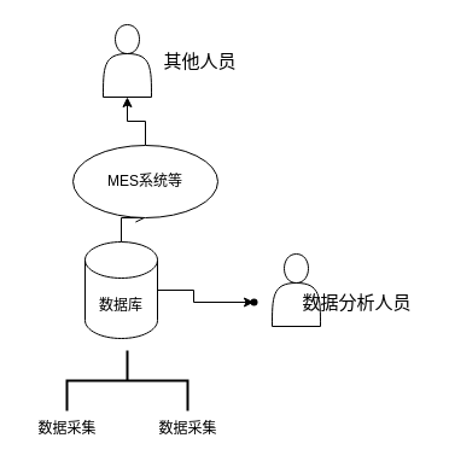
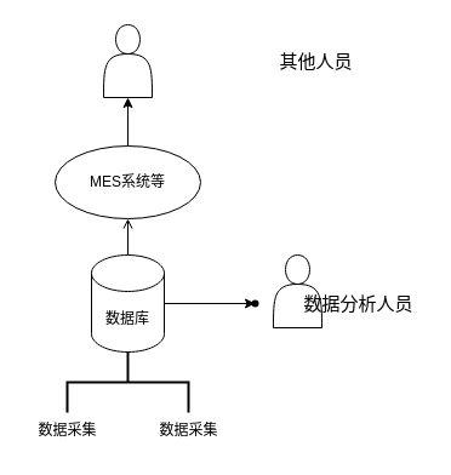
- <mxCell id="12" value="其他人员" style="text;html=1;align=center;verticalAlign=middle;resizable=0;points=[];autosize=1;strokeColor=none;fillColor=none;fontSize=15;" parent="1" vertex="1"><mxGeometry x="125" y="35" width="80" height="30" as="geometry" /></mxCell>
+ <mxCell id="12" value="其他人员" style="text;html=1;align=center;verticalAlign=middle;resizable=0;points=[];autosize=1;strokeColor=none;fillColor=none;fontSize=15;" parent="1" vertex="1"><mxGeometry x="220" y="35" width="80" height="30" as="geometry" /></mxCell>
- <mxCell id="9" value="MES系统等" style="ellipse;whiteSpace=wrap;html=1;" parent="1" vertex="1"><mxGeometry x="60" y="120" width="120" height="60" as="geometry" /></mxCell>
+ <mxCell id="9" value="MES系统等" style="ellipse;whiteSpace=wrap;html=1;" parent="1" vertex="1"><mxGeometry x="45" y="120" width="120" height="60" as="geometry" /></mxCell>
- <mxCell id="4" value="数据库" style="shape=cylinder3;whiteSpace=wrap;html=1;boundedLbl=1;backgroundOutline=1;size=15;" parent="1" vertex="1"><mxGeometry x="70" y="200" width="60" height="80" as="geometry" /></mxCell>
+ <mxCell id="4" value="数据库" style="shape=cylinder3;whiteSpace=wrap;html=1;boundedLbl=1;backgroundOutline=1;size=15;" parent="1" vertex="1"><mxGeometry x="75" y="210" width="60" height="80" as="geometry" /></mxCell>
